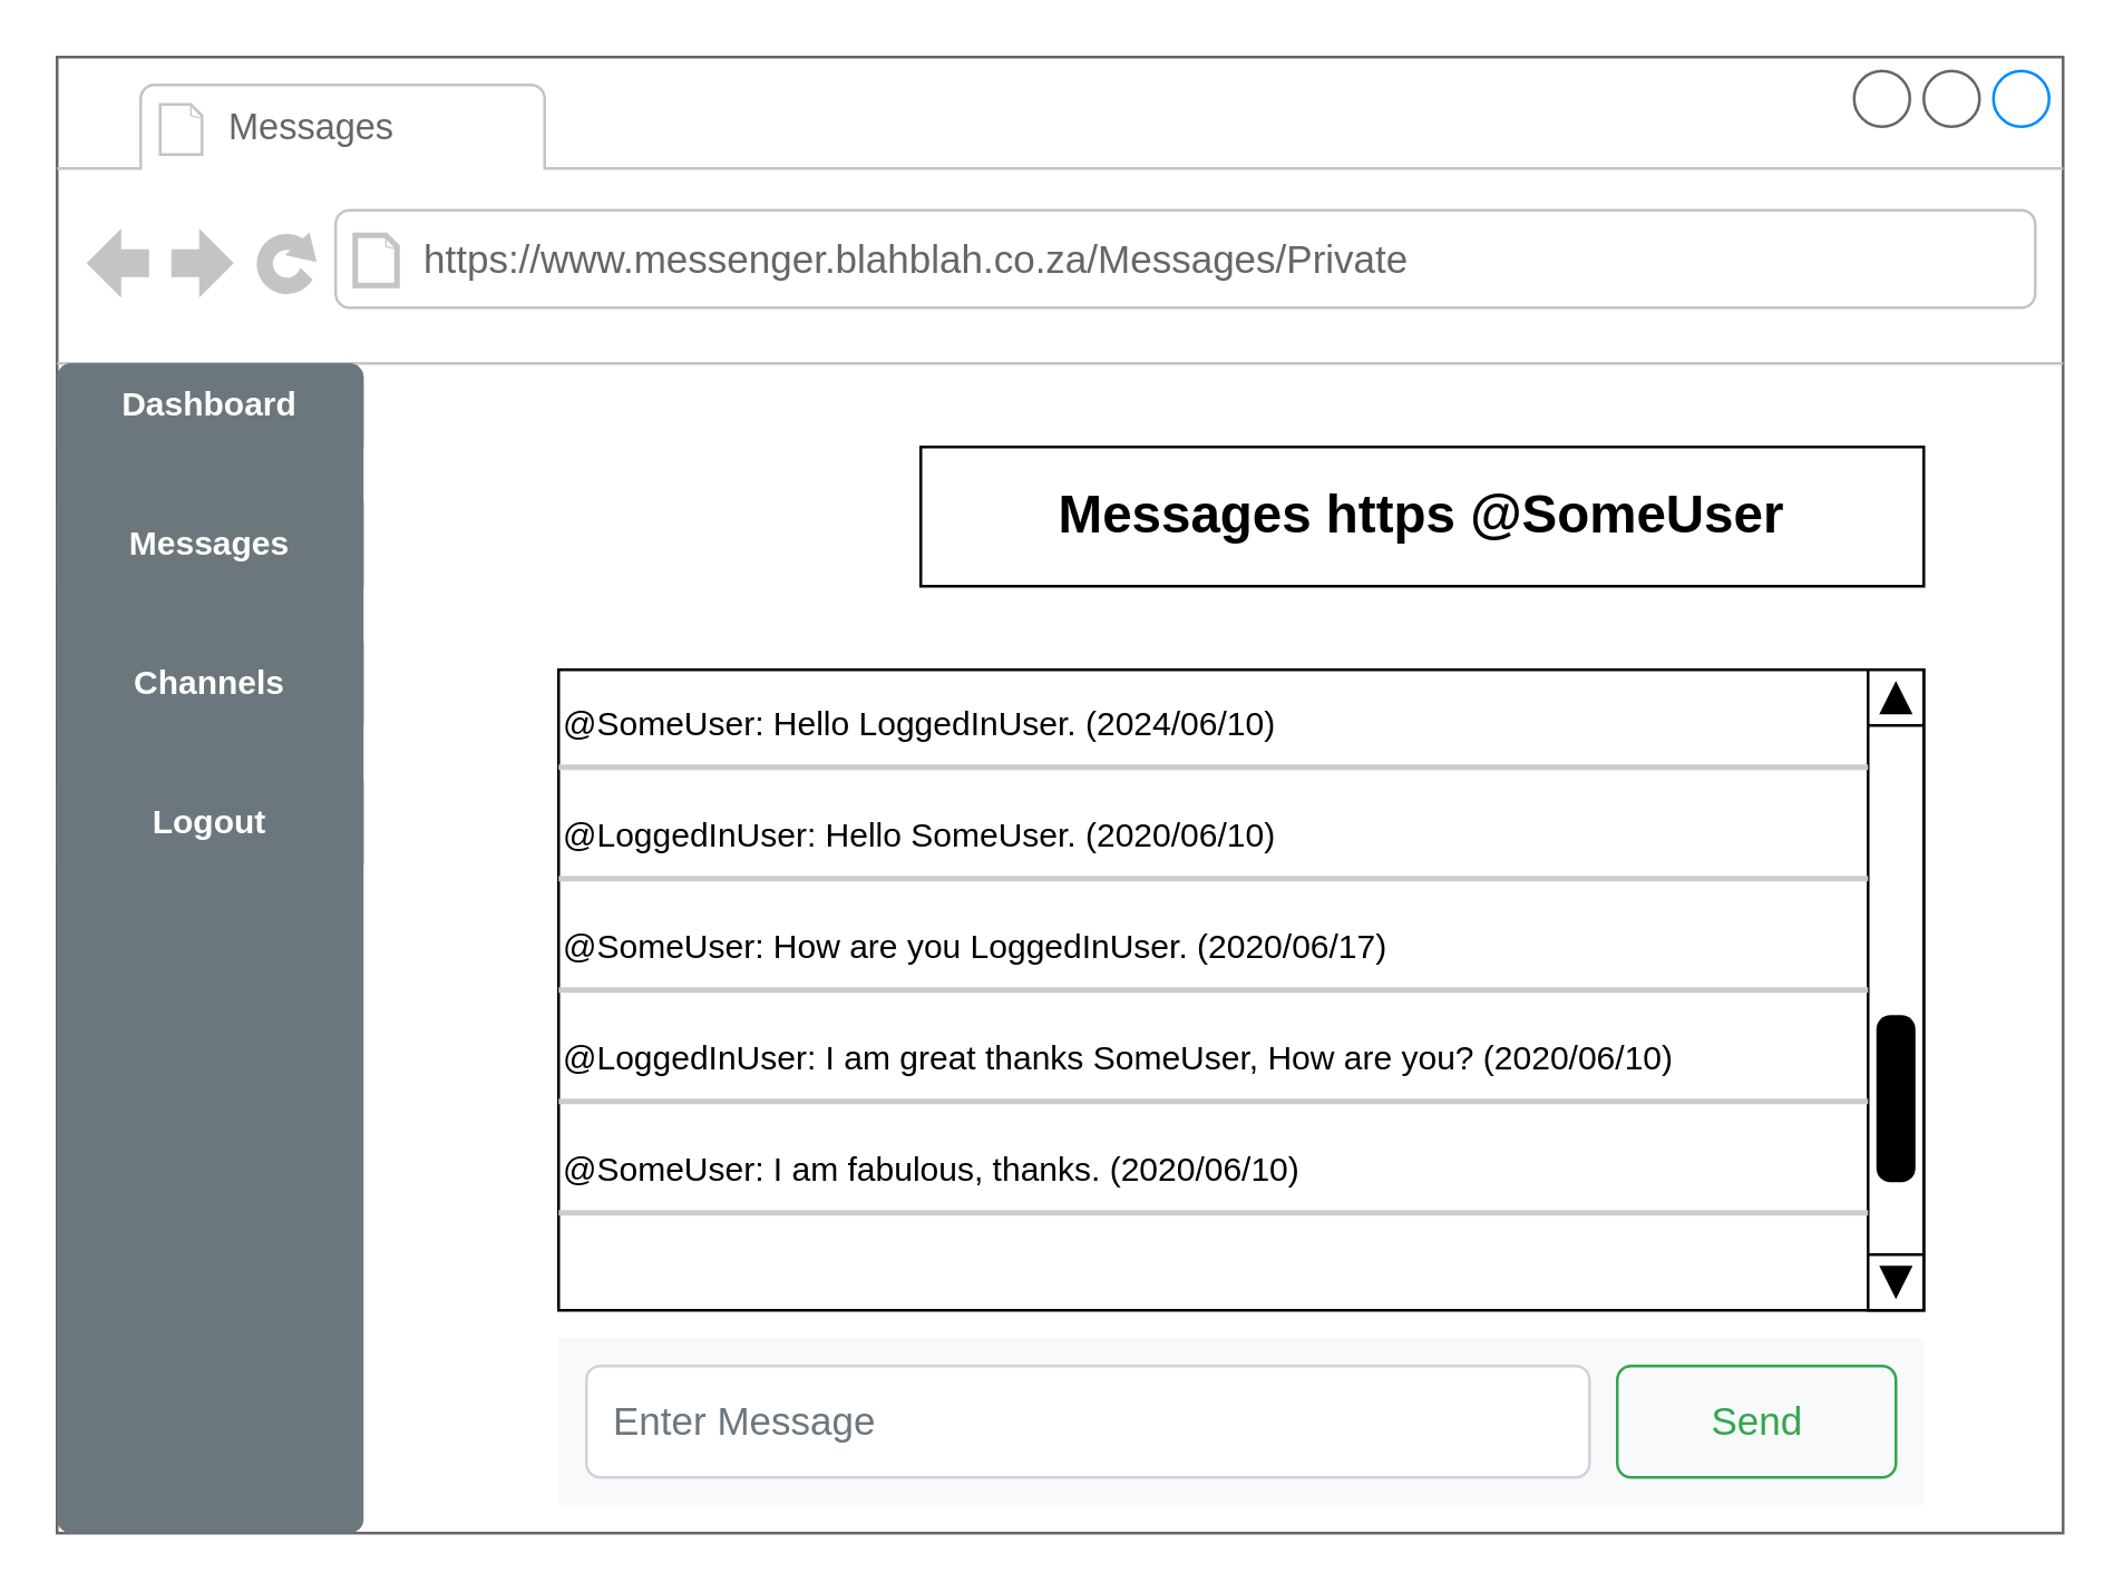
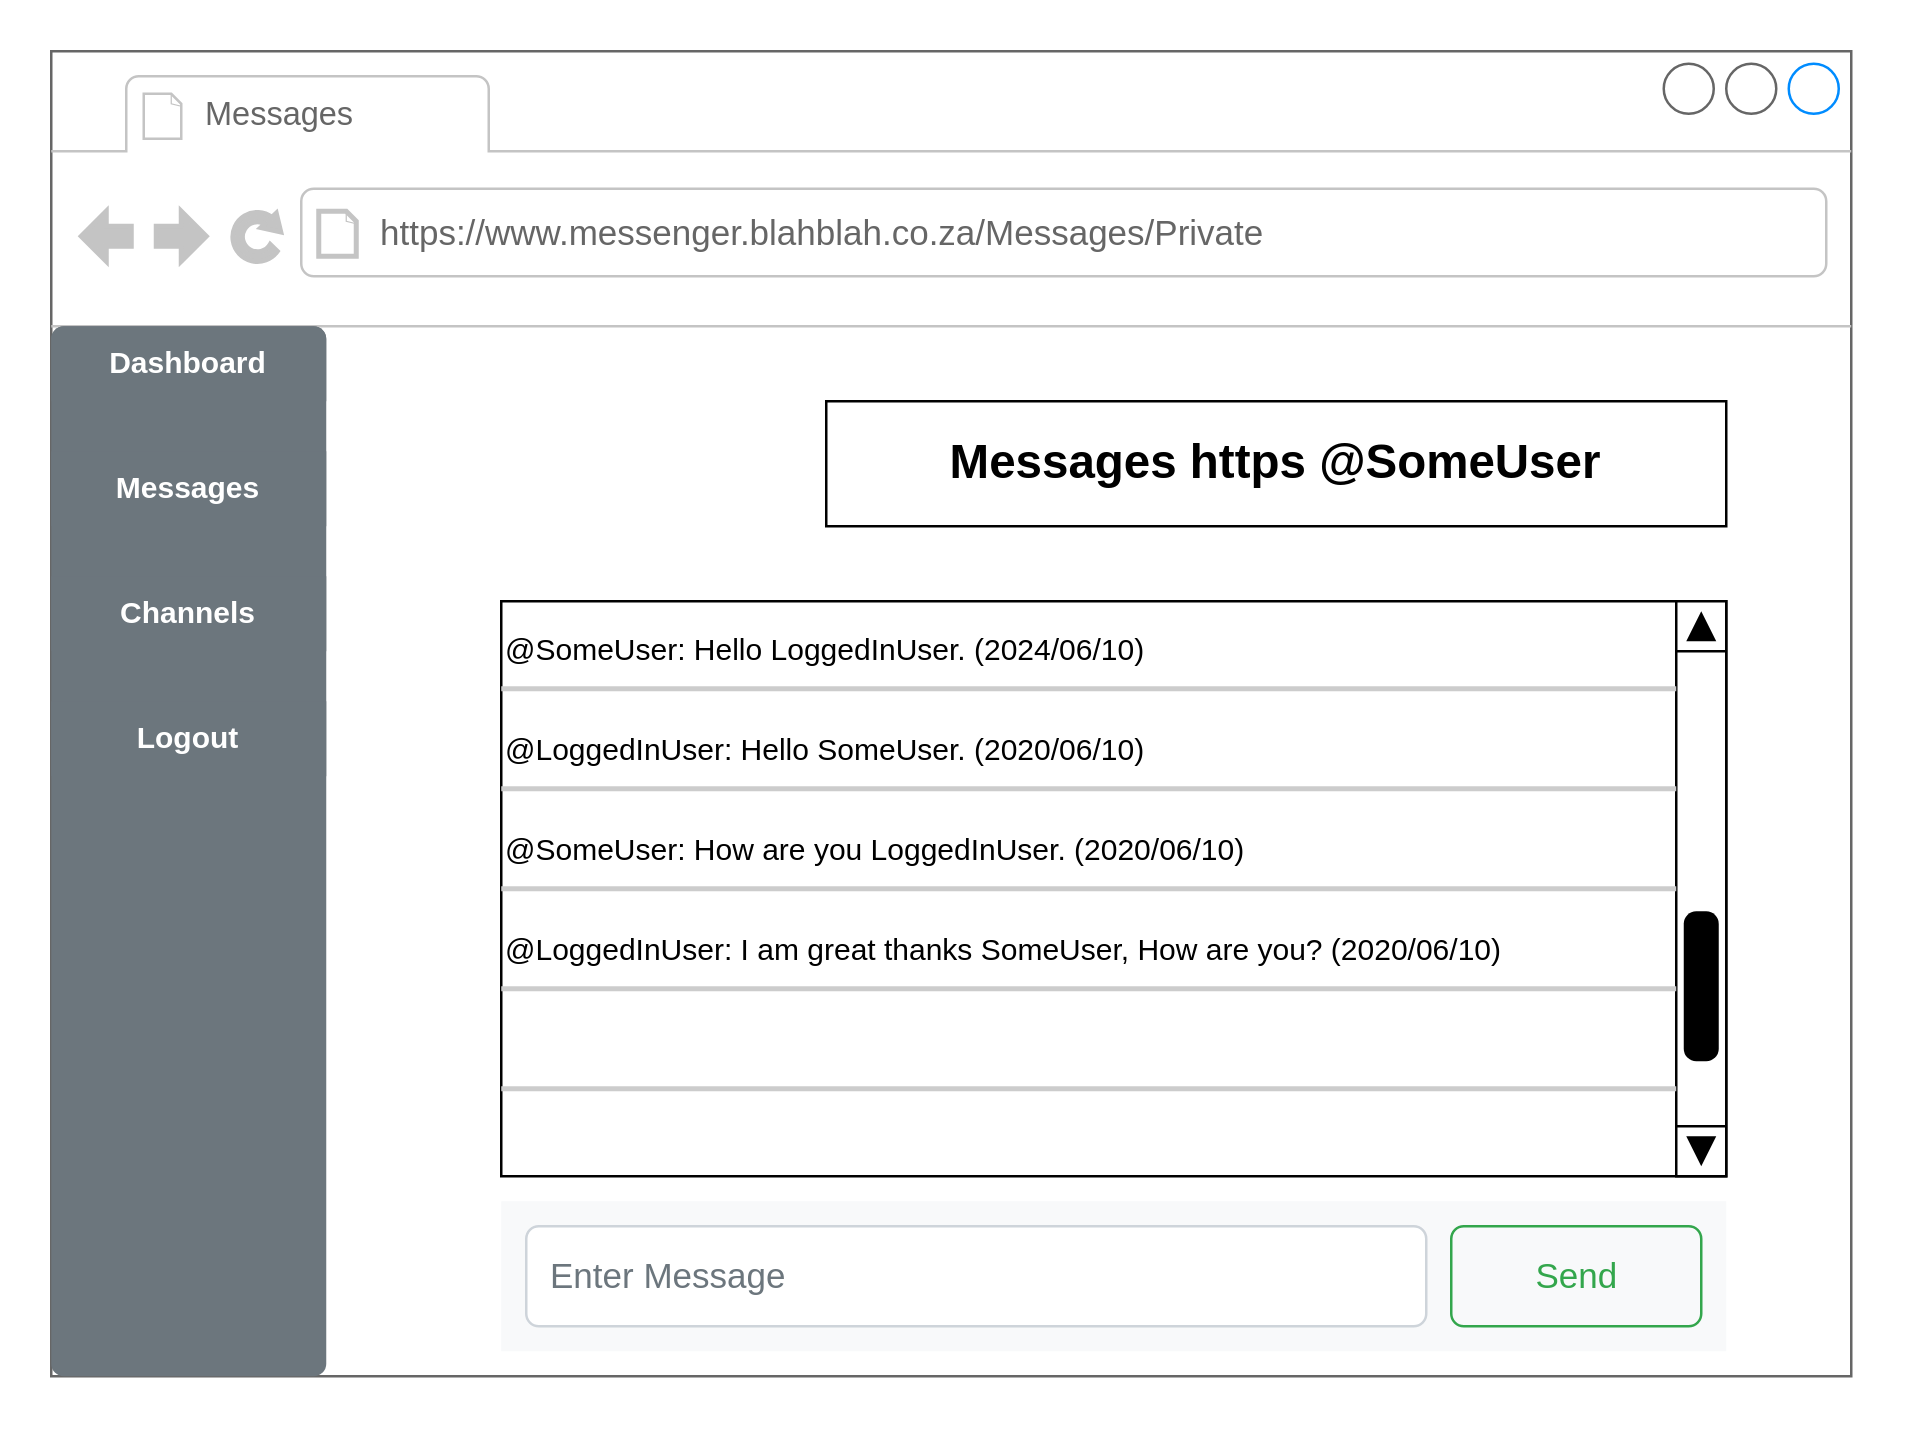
- <mxCell id="25" value="@SomeUser: How are you LoggedInUser. (2020/06/17)" style="text;html=1;strokeColor=none;fillColor=none;align=left;verticalAlign=middle;whiteSpace=wrap;rounded=0;" vertex="1" parent="2"><mxGeometry x="180" y="310" width="460" height="20" as="geometry" /></mxCell>
+ <mxCell id="25" value="@SomeUser: How are you LoggedInUser. (2020/06/10)" style="text;html=1;strokeColor=none;fillColor=none;align=left;verticalAlign=middle;whiteSpace=wrap;rounded=0;" vertex="1" parent="2"><mxGeometry x="180" y="310" width="460" height="20" as="geometry" /></mxCell>
- <mxCell id="24" value="@SomeUser: I am fabulous, thanks. (2020/06/10)" style="text;html=1;strokeColor=none;fillColor=none;align=left;verticalAlign=middle;whiteSpace=wrap;rounded=0;" vertex="1" parent="2"><mxGeometry x="180" y="390" width="460" height="20" as="geometry" /></mxCell>
